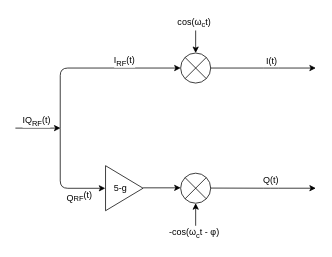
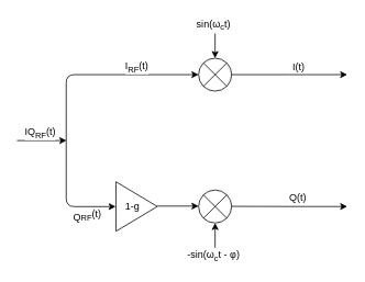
- <mxCell id="16" value="cos(ω&lt;sub&gt;c&lt;/sub&gt;t)&amp;nbsp;" style="text;html=1;strokeColor=none;fillColor=none;align=center;verticalAlign=middle;whiteSpace=wrap;rounded=0;" vertex="1" parent="1"><mxGeometry x="215" y="20" width="90" height="20" as="geometry" /></mxCell>
+ <mxCell id="16" value="sin(ω&lt;sub&gt;c&lt;/sub&gt;t)&amp;nbsp;" style="text;html=1;strokeColor=none;fillColor=none;align=center;verticalAlign=middle;whiteSpace=wrap;rounded=0;" vertex="1" parent="1"><mxGeometry x="215" y="20" width="90" height="20" as="geometry" /></mxCell>
- <mxCell id="7" value="5-g" style="text;html=1;strokeColor=none;fillColor=none;align=center;verticalAlign=middle;whiteSpace=wrap;rounded=0;" vertex="1" parent="1"><mxGeometry x="140" y="240" width="40" height="20" as="geometry" /></mxCell>
+ <mxCell id="7" value="1-g" style="text;html=1;strokeColor=none;fillColor=none;align=center;verticalAlign=middle;whiteSpace=wrap;rounded=0;" vertex="1" parent="1"><mxGeometry x="140" y="240" width="40" height="20" as="geometry" /></mxCell>
- <mxCell id="18" value="-cos(ω&lt;sub&gt;c&lt;/sub&gt;t - φ)&amp;nbsp;" style="text;html=1;strokeColor=none;fillColor=none;align=center;verticalAlign=middle;whiteSpace=wrap;rounded=0;" vertex="1" parent="1"><mxGeometry x="215" y="300" width="90" height="20" as="geometry" /></mxCell>
+ <mxCell id="18" value="-sin(ω&lt;sub&gt;c&lt;/sub&gt;t - φ)&amp;nbsp;" style="text;html=1;strokeColor=none;fillColor=none;align=center;verticalAlign=middle;whiteSpace=wrap;rounded=0;" vertex="1" parent="1"><mxGeometry x="215" y="300" width="90" height="20" as="geometry" /></mxCell>
